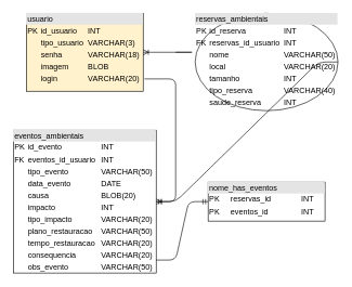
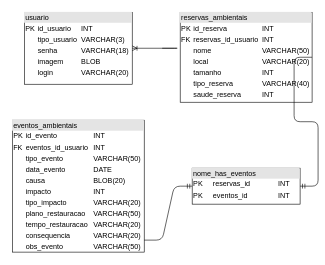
- <mxCell id="3" value="&lt;div style=&quot;box-sizing: border-box ; width: 100% ; background: #e4e4e4 ; padding: 2px&quot;&gt;usuario&lt;/div&gt;&lt;table style=&quot;width: 100% ; font-size: 1em&quot; cellpadding=&quot;2&quot; cellspacing=&quot;0&quot;&gt;&lt;tbody&gt;&lt;tr&gt;&lt;td&gt;PK&lt;/td&gt;&lt;td&gt;id_usuario&lt;/td&gt;&lt;td&gt;INT&lt;/td&gt;&lt;/tr&gt;&lt;tr&gt;&lt;td&gt;&lt;br&gt;&lt;/td&gt;&lt;td&gt;tipo_usuario&lt;/td&gt;&lt;td&gt;VARCHAR(3)&lt;/td&gt;&lt;/tr&gt;&lt;tr&gt;&lt;td&gt;&lt;br&gt;&lt;/td&gt;&lt;td&gt;senha&lt;/td&gt;&lt;td&gt;VARCHAR(18)&lt;/td&gt;&lt;/tr&gt;&lt;tr&gt;&lt;td&gt;&lt;br&gt;&lt;/td&gt;&lt;td&gt;imagem&lt;/td&gt;&lt;td&gt;BLOB&lt;/td&gt;&lt;/tr&gt;&lt;tr&gt;&lt;td&gt;&lt;/td&gt;&lt;td&gt;login&lt;/td&gt;&lt;td&gt;VARCHAR(20)&lt;/td&gt;&lt;/tr&gt;&lt;/tbody&gt;&lt;/table&gt;" style="verticalAlign=top;align=left;overflow=fill;html=1;fillColor=#fff2cc;" parent="1" vertex="1"><mxGeometry x="40" y="20" width="180" height="120" as="geometry" /></mxCell>
+ <mxCell id="3" value="&lt;div style=&quot;box-sizing: border-box ; width: 100% ; background: #e4e4e4 ; padding: 2px&quot;&gt;usuario&lt;/div&gt;&lt;table style=&quot;width: 100% ; font-size: 1em&quot; cellpadding=&quot;2&quot; cellspacing=&quot;0&quot;&gt;&lt;tbody&gt;&lt;tr&gt;&lt;td&gt;PK&lt;/td&gt;&lt;td&gt;id_usuario&lt;/td&gt;&lt;td&gt;INT&lt;/td&gt;&lt;/tr&gt;&lt;tr&gt;&lt;td&gt;&lt;br&gt;&lt;/td&gt;&lt;td&gt;tipo_usuario&lt;/td&gt;&lt;td&gt;VARCHAR(3)&lt;/td&gt;&lt;/tr&gt;&lt;tr&gt;&lt;td&gt;&lt;br&gt;&lt;/td&gt;&lt;td&gt;senha&lt;/td&gt;&lt;td&gt;VARCHAR(18)&lt;/td&gt;&lt;/tr&gt;&lt;tr&gt;&lt;td&gt;&lt;br&gt;&lt;/td&gt;&lt;td&gt;imagem&lt;/td&gt;&lt;td&gt;BLOB&lt;/td&gt;&lt;/tr&gt;&lt;tr&gt;&lt;td&gt;&lt;/td&gt;&lt;td&gt;login&lt;/td&gt;&lt;td&gt;VARCHAR(20)&lt;/td&gt;&lt;/tr&gt;&lt;/tbody&gt;&lt;/table&gt;" style="verticalAlign=top;align=left;overflow=fill;html=1;" parent="1" vertex="1"><mxGeometry x="40" y="20" width="180" height="120" as="geometry" /></mxCell>
- <mxCell id="4" value="&lt;div style=&quot;box-sizing: border-box ; width: 100% ; background: #e4e4e4 ; padding: 2px&quot;&gt;reservas_ambientais&lt;/div&gt;&lt;table style=&quot;width: 100% ; font-size: 1em&quot; cellpadding=&quot;2&quot; cellspacing=&quot;0&quot;&gt;&lt;tbody&gt;&lt;tr&gt;&lt;td&gt;PK&lt;/td&gt;&lt;td&gt;id_reserva&lt;/td&gt;&lt;td&gt;INT&lt;/td&gt;&lt;/tr&gt;&lt;tr&gt;&lt;td&gt;FK&lt;/td&gt;&lt;td&gt;reservas_id_usuario&lt;br&gt;&lt;/td&gt;&lt;td&gt;INT&lt;/td&gt;&lt;/tr&gt;&lt;tr&gt;&lt;td&gt;&lt;br&gt;&lt;/td&gt;&lt;td&gt;nome&lt;/td&gt;&lt;td&gt;VARCHAR(50)&lt;/td&gt;&lt;/tr&gt;&lt;tr&gt;&lt;td&gt;&lt;br&gt;&lt;/td&gt;&lt;td&gt;local&lt;/td&gt;&lt;td&gt;VARCHAR(20)&lt;/td&gt;&lt;/tr&gt;&lt;tr&gt;&lt;td&gt;&lt;br&gt;&lt;/td&gt;&lt;td&gt;tamanho&lt;/td&gt;&lt;td&gt;INT&lt;/td&gt;&lt;/tr&gt;&lt;tr&gt;&lt;td&gt;&lt;br&gt;&lt;/td&gt;&lt;td&gt;tipo_reserva&lt;/td&gt;&lt;td&gt;VARCHAR(40)&lt;/td&gt;&lt;/tr&gt;&lt;tr&gt;&lt;td&gt;&lt;br&gt;&lt;/td&gt;&lt;td&gt;saude_reserva&lt;/td&gt;&lt;td&gt;INT&lt;/td&gt;&lt;/tr&gt;&lt;/tbody&gt;&lt;/table&gt;" style="ellipse;verticalAlign=top;align=left;overflow=fill;html=1;" parent="1" vertex="1"><mxGeometry x="300" y="20" width="220" height="150" as="geometry" /></mxCell>
+ <mxCell id="4" value="&lt;div style=&quot;box-sizing: border-box ; width: 100% ; background: #e4e4e4 ; padding: 2px&quot;&gt;reservas_ambientais&lt;/div&gt;&lt;table style=&quot;width: 100% ; font-size: 1em&quot; cellpadding=&quot;2&quot; cellspacing=&quot;0&quot;&gt;&lt;tbody&gt;&lt;tr&gt;&lt;td&gt;PK&lt;/td&gt;&lt;td&gt;id_reserva&lt;/td&gt;&lt;td&gt;INT&lt;/td&gt;&lt;/tr&gt;&lt;tr&gt;&lt;td&gt;FK&lt;/td&gt;&lt;td&gt;reservas_id_usuario&lt;br&gt;&lt;/td&gt;&lt;td&gt;INT&lt;/td&gt;&lt;/tr&gt;&lt;tr&gt;&lt;td&gt;&lt;br&gt;&lt;/td&gt;&lt;td&gt;nome&lt;/td&gt;&lt;td&gt;VARCHAR(50)&lt;/td&gt;&lt;/tr&gt;&lt;tr&gt;&lt;td&gt;&lt;br&gt;&lt;/td&gt;&lt;td&gt;local&lt;/td&gt;&lt;td&gt;VARCHAR(20)&lt;/td&gt;&lt;/tr&gt;&lt;tr&gt;&lt;td&gt;&lt;br&gt;&lt;/td&gt;&lt;td&gt;tamanho&lt;/td&gt;&lt;td&gt;INT&lt;/td&gt;&lt;/tr&gt;&lt;tr&gt;&lt;td&gt;&lt;br&gt;&lt;/td&gt;&lt;td&gt;tipo_reserva&lt;/td&gt;&lt;td&gt;VARCHAR(40)&lt;/td&gt;&lt;/tr&gt;&lt;tr&gt;&lt;td&gt;&lt;br&gt;&lt;/td&gt;&lt;td&gt;saude_reserva&lt;/td&gt;&lt;td&gt;INT&lt;/td&gt;&lt;/tr&gt;&lt;/tbody&gt;&lt;/table&gt;" style="verticalAlign=top;align=left;overflow=fill;html=1;" parent="1" vertex="1"><mxGeometry x="300" y="20" width="220" height="150" as="geometry" /></mxCell>
- <mxCell id="2" value="" style="edgeStyle=entityRelationEdgeStyle;fontSize=12;html=1;endArrow=ERoneToMany;exitX=1.011;exitY=0.842;exitDx=0;exitDy=0;exitPerimeter=0;" edge="1" parent="1" source="3" target="5"><mxGeometry width="100" height="100" relative="1" as="geometry"><mxPoint x="170" y="140" as="sourcePoint" /><mxPoint x="110" y="210" as="targetPoint" /></mxGeometry></mxCell>
- <mxCell id="9" value="" style="edgeStyle=entityRelationEdgeStyle;fontSize=12;html=1;endArrow=ERmandOne;exitX=1;exitY=0.5;exitDx=0;exitDy=0;" edge="1" parent="1" source="4" target="5"><mxGeometry width="100" height="100" relative="1" as="geometry"><mxPoint x="460" y="180" as="sourcePoint" /><mxPoint x="360" y="280" as="targetPoint" /></mxGeometry></mxCell>
+ <mxCell id="9" value="" style="edgeStyle=entityRelationEdgeStyle;fontSize=12;html=1;endArrow=ERmandOne;exitX=1;exitY=0.5;exitDx=0;exitDy=0;" edge="1" parent="1" source="4" target="6"><mxGeometry width="100" height="100" relative="1" as="geometry"><mxPoint x="460" y="180" as="sourcePoint" /><mxPoint x="360" y="280" as="targetPoint" /></mxGeometry></mxCell>
